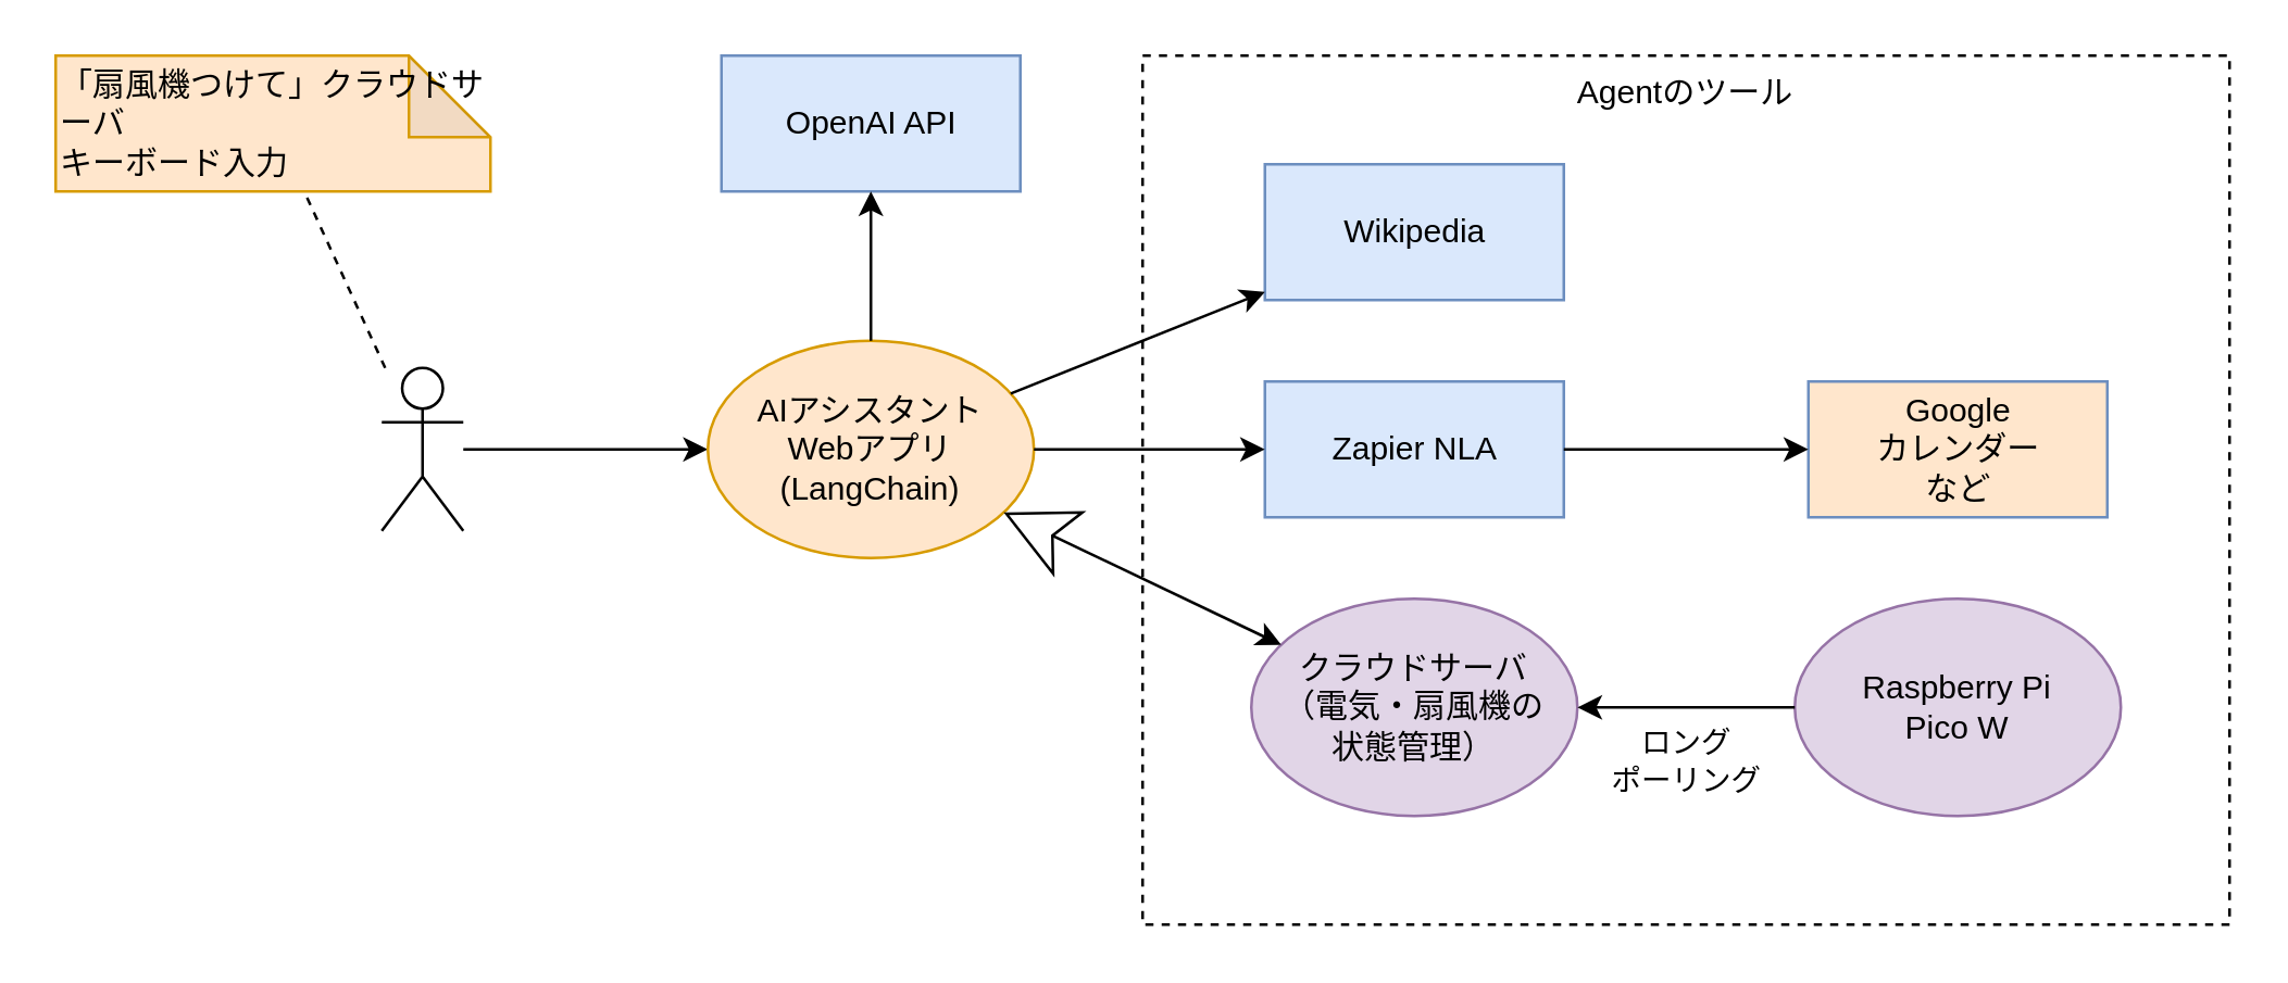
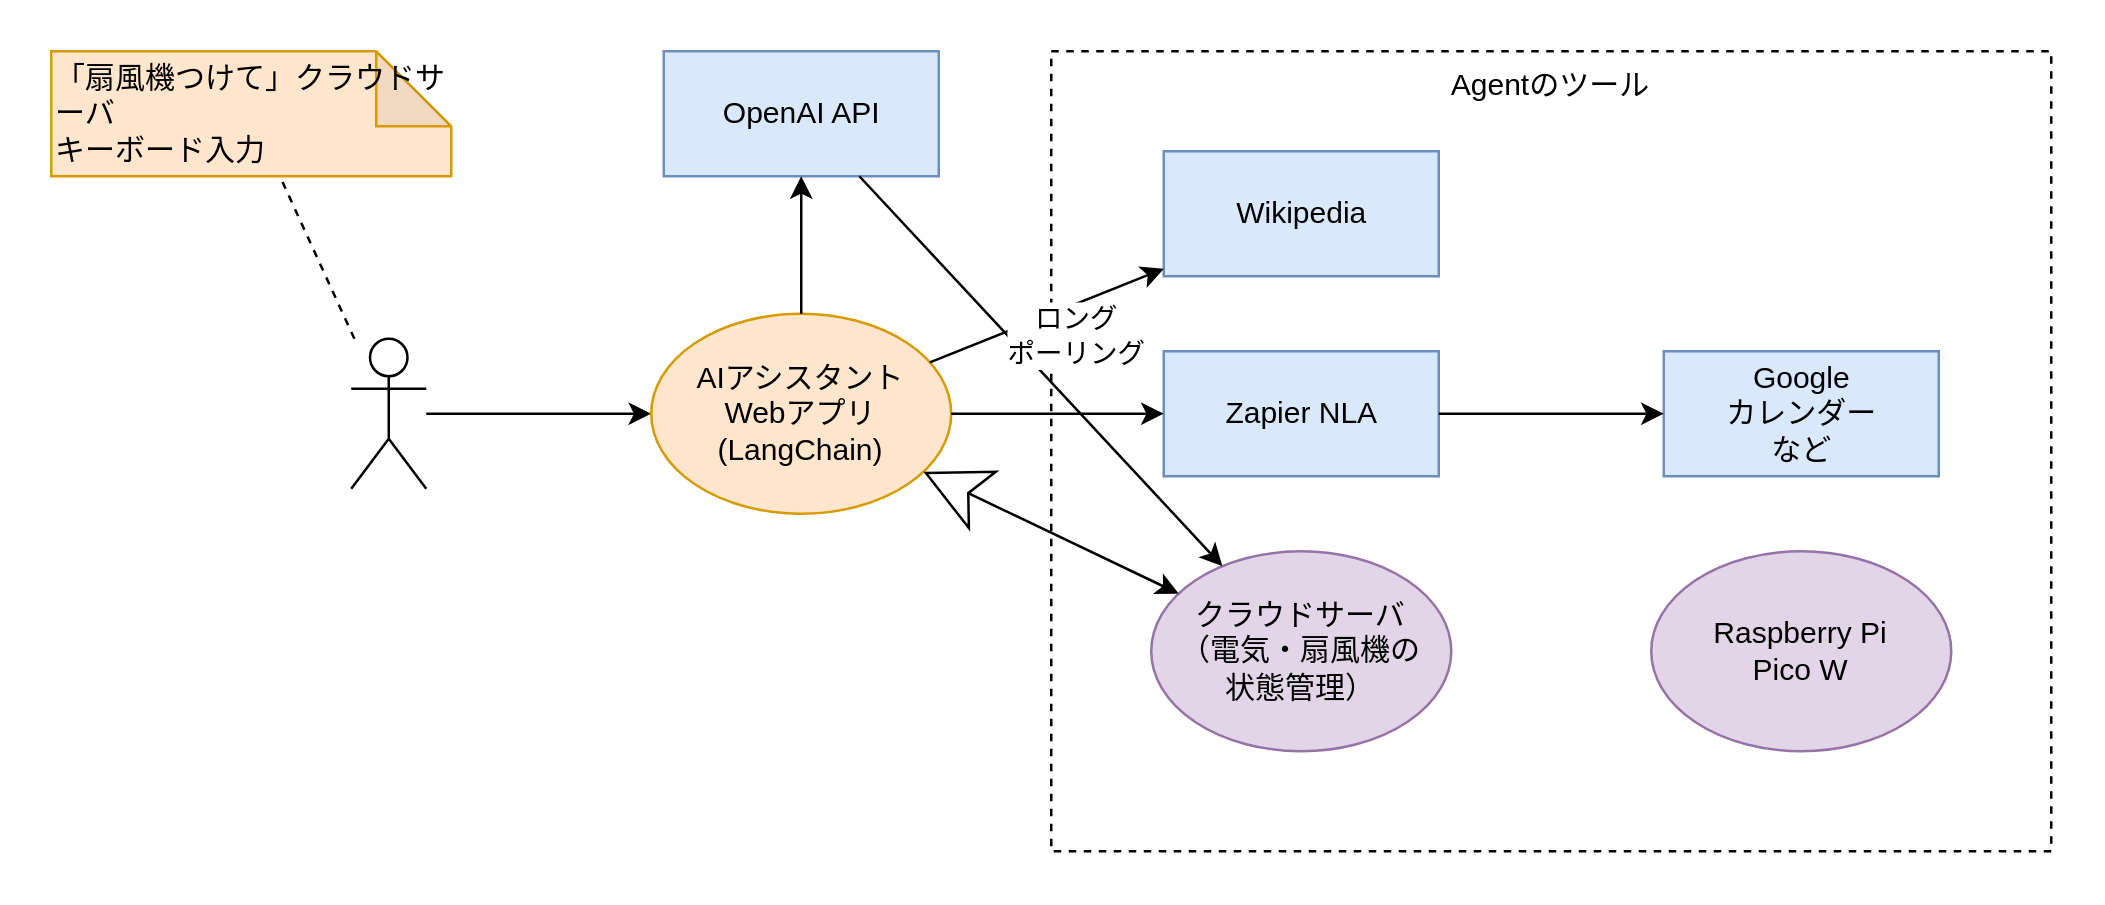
- <mxCell id="12" value="Google&lt;br&gt;カレンダー&lt;br&gt;など" style="html=1;fillColor=#ffe6cc;strokeColor=#6c8ebf;" parent="1" vertex="1"><mxGeometry x="665" y="140" width="110" height="50" as="geometry" /></mxCell>
+ <mxCell id="12" value="Google&lt;br&gt;カレンダー&lt;br&gt;など" style="html=1;fillColor=#dae8fc;strokeColor=#6c8ebf;" parent="1" vertex="1"><mxGeometry x="665" y="140" width="110" height="50" as="geometry" /></mxCell>
- <mxCell id="19" value="ロング&lt;br&gt;ポーリング" style="endArrow=none;endFill=0;endSize=24;html=1;startArrow=classic;startFill=1;" parent="1" source="10" target="11" edge="1"><mxGeometry y="-20" width="160" relative="1" as="geometry"><mxPoint x="478.333" y="249.663" as="sourcePoint" /><mxPoint x="341.591" y="195.422" as="targetPoint" /><mxPoint as="offset" /></mxGeometry></mxCell>
+ <mxCell id="19" value="ロング&lt;br&gt;ポーリング" style="endArrow=none;endFill=0;endSize=24;html=1;startArrow=classic;startFill=1;" parent="1" source="10" target="7" edge="1"><mxGeometry y="-20" width="160" relative="1" as="geometry"><mxPoint x="478.333" y="249.663" as="sourcePoint" /><mxPoint x="341.591" y="195.422" as="targetPoint" /><mxPoint as="offset" /></mxGeometry></mxCell>
